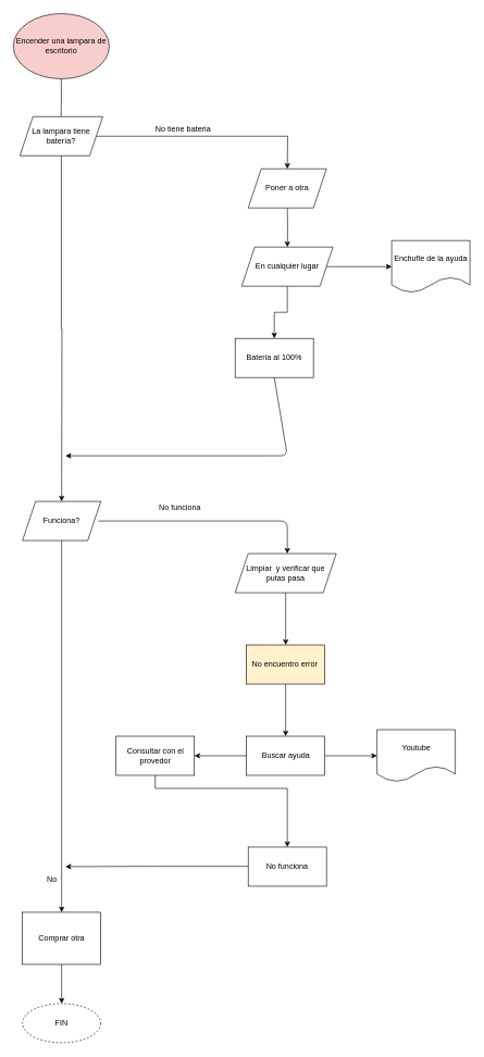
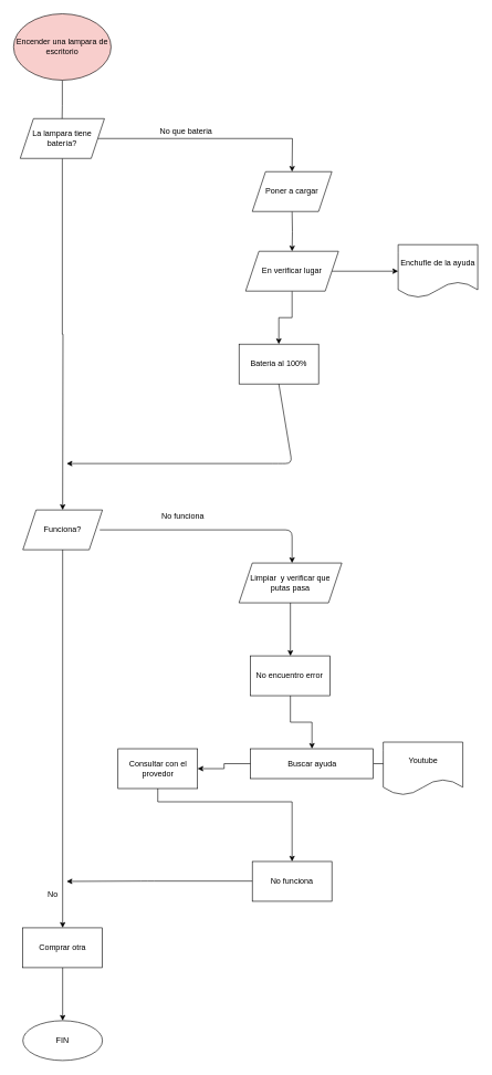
- <mxCell id="7" value="No tiene bateria" style="text;html=1;align=center;verticalAlign=middle;resizable=0;points=[];autosize=1;strokeColor=none;fillColor=none;" vertex="1" parent="1"><mxGeometry x="230" y="188" width="100" height="20" as="geometry" /></mxCell>
+ <mxCell id="7" value="No que bateria" style="text;html=1;align=center;verticalAlign=middle;resizable=0;points=[];autosize=1;strokeColor=none;fillColor=none;" vertex="1" parent="1"><mxGeometry x="230" y="188" width="100" height="20" as="geometry" /></mxCell>
- <mxCell id="17" value="Poner a otra" style="shape=parallelogram;perimeter=parallelogramPerimeter;whiteSpace=wrap;html=1;fixedSize=1;" vertex="1" parent="1"><mxGeometry x="380" y="258" width="120" height="60" as="geometry" /></mxCell>
+ <mxCell id="17" value="Poner a cargar" style="shape=parallelogram;perimeter=parallelogramPerimeter;whiteSpace=wrap;html=1;fixedSize=1;" vertex="1" parent="1"><mxGeometry x="380" y="258" width="120" height="60" as="geometry" /></mxCell>
- <mxCell id="11" value="En cualquier lugar" style="shape=parallelogram;perimeter=parallelogramPerimeter;whiteSpace=wrap;html=1;fixedSize=1;" vertex="1" parent="1"><mxGeometry x="370" y="378" width="140" height="60" as="geometry" /></mxCell>
+ <mxCell id="11" value="En verificar lugar" style="shape=parallelogram;perimeter=parallelogramPerimeter;whiteSpace=wrap;html=1;fixedSize=1;" vertex="1" parent="1"><mxGeometry x="370" y="378" width="140" height="60" as="geometry" /></mxCell>
- <mxCell id="23" value="No encuentro error&amp;nbsp;" style="whiteSpace=wrap;html=1;fillColor=#fff2cc;" vertex="1" parent="1"><mxGeometry x="377.5" y="988" width="120" height="60" as="geometry" /></mxCell>
+ <mxCell id="23" value="No encuentro error&amp;nbsp;" style="whiteSpace=wrap;html=1;" vertex="1" parent="1"><mxGeometry x="377.5" y="988" width="120" height="60" as="geometry" /></mxCell>
- <mxCell id="26" value="Buscar ayuda" style="whiteSpace=wrap;html=1;" vertex="1" parent="1"><mxGeometry x="377.5" y="1128" width="120" height="60" as="geometry" /></mxCell>
+ <mxCell id="26" value="Buscar ayuda" style="whiteSpace=wrap;html=1;" vertex="1" parent="1"><mxGeometry x="377.5" y="1128" width="185" height="45" as="geometry" /></mxCell>
- <mxCell id="31" value="Comprar otra" style="whiteSpace=wrap;html=1;" vertex="1" parent="1"><mxGeometry x="34" y="1398" width="120" height="80" as="geometry" /></mxCell>
+ <mxCell id="31" value="Comprar otra" style="whiteSpace=wrap;html=1;" vertex="1" parent="1"><mxGeometry x="34" y="1398" width="120" height="60" as="geometry" /></mxCell>
- <mxCell id="35" value="FIN" style="ellipse;whiteSpace=wrap;html=1;dashed=1;" vertex="1" parent="1"><mxGeometry x="34" y="1538" width="120" height="60" as="geometry" /></mxCell>
+ <mxCell id="35" value="FIN" style="ellipse;whiteSpace=wrap;html=1;" vertex="1" parent="1"><mxGeometry x="34" y="1538" width="120" height="60" as="geometry" /></mxCell>
